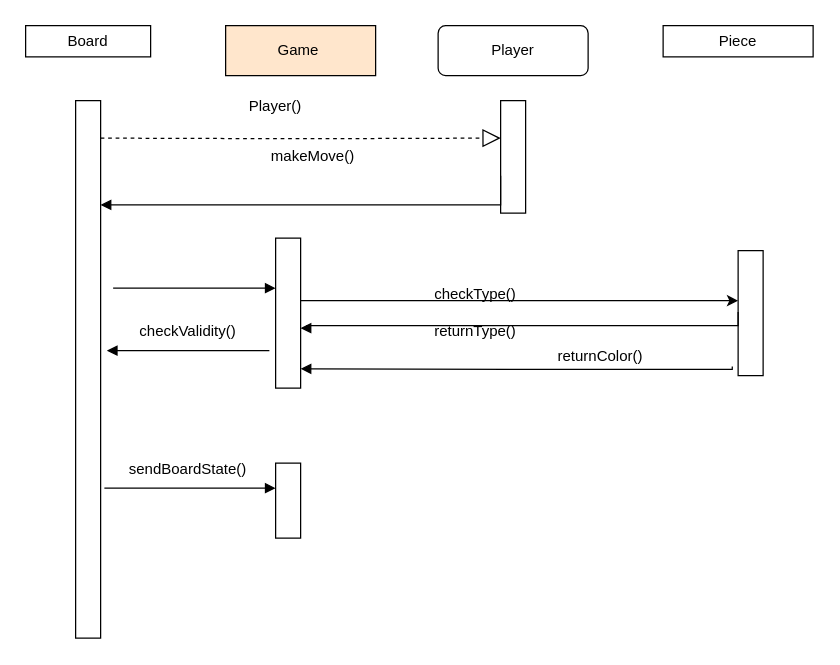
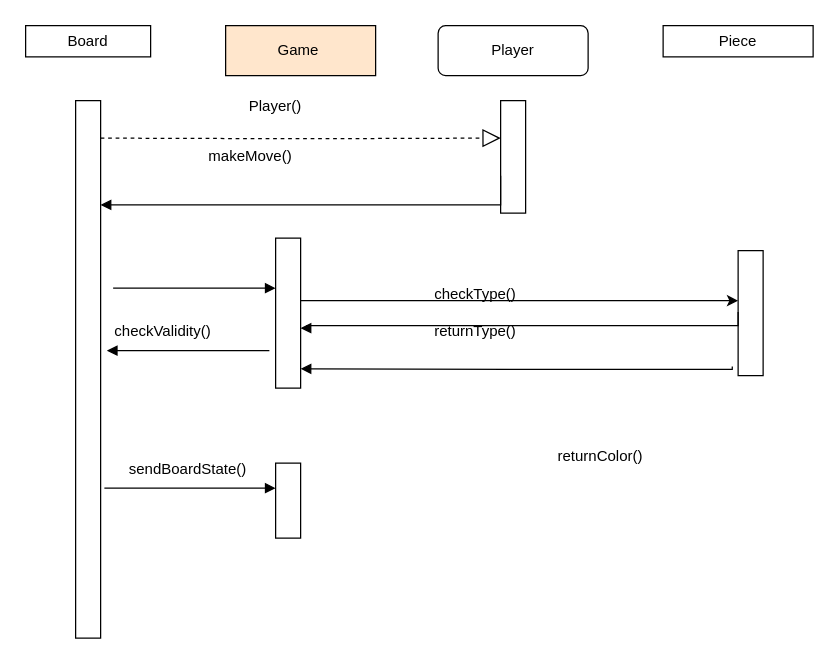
- <mxCell id="17" value="makeMove()" style="text;html=1;strokeColor=none;fillColor=none;align=center;verticalAlign=middle;whiteSpace=wrap;rounded=0;" vertex="1" parent="1"><mxGeometry x="220" y="110" width="60" height="30" as="geometry" /></mxCell>
+ <mxCell id="17" value="makeMove()" style="text;html=1;strokeColor=none;fillColor=none;align=center;verticalAlign=middle;whiteSpace=wrap;rounded=0;" vertex="1" parent="1"><mxGeometry x="170" y="110" width="60" height="30" as="geometry" /></mxCell>
- <mxCell id="18" value="checkValidity()" style="text;html=1;strokeColor=none;fillColor=none;align=center;verticalAlign=middle;whiteSpace=wrap;rounded=0;" vertex="1" parent="1"><mxGeometry x="120" y="250" width="60" height="30" as="geometry" /></mxCell>
+ <mxCell id="18" value="checkValidity()" style="text;html=1;strokeColor=none;fillColor=none;align=center;verticalAlign=middle;whiteSpace=wrap;rounded=0;" vertex="1" parent="1"><mxGeometry x="100" y="250" width="60" height="30" as="geometry" /></mxCell>
- <mxCell id="25" value="returnColor()" style="text;html=1;strokeColor=none;fillColor=none;align=center;verticalAlign=middle;whiteSpace=wrap;rounded=0;" vertex="1" parent="1"><mxGeometry x="450" y="270" width="60" height="30" as="geometry" /></mxCell>
+ <mxCell id="25" value="returnColor()" style="text;html=1;strokeColor=none;fillColor=none;align=center;verticalAlign=middle;whiteSpace=wrap;rounded=0;" vertex="1" parent="1"><mxGeometry x="450" y="350" width="60" height="30" as="geometry" /></mxCell>
